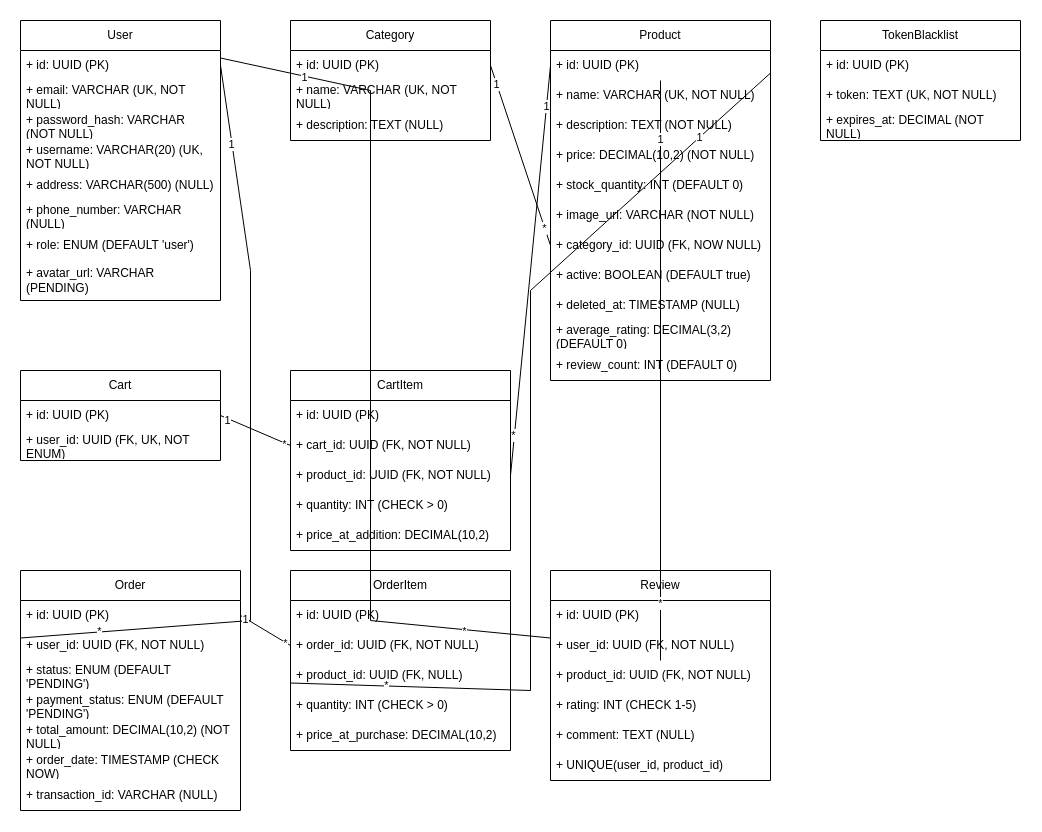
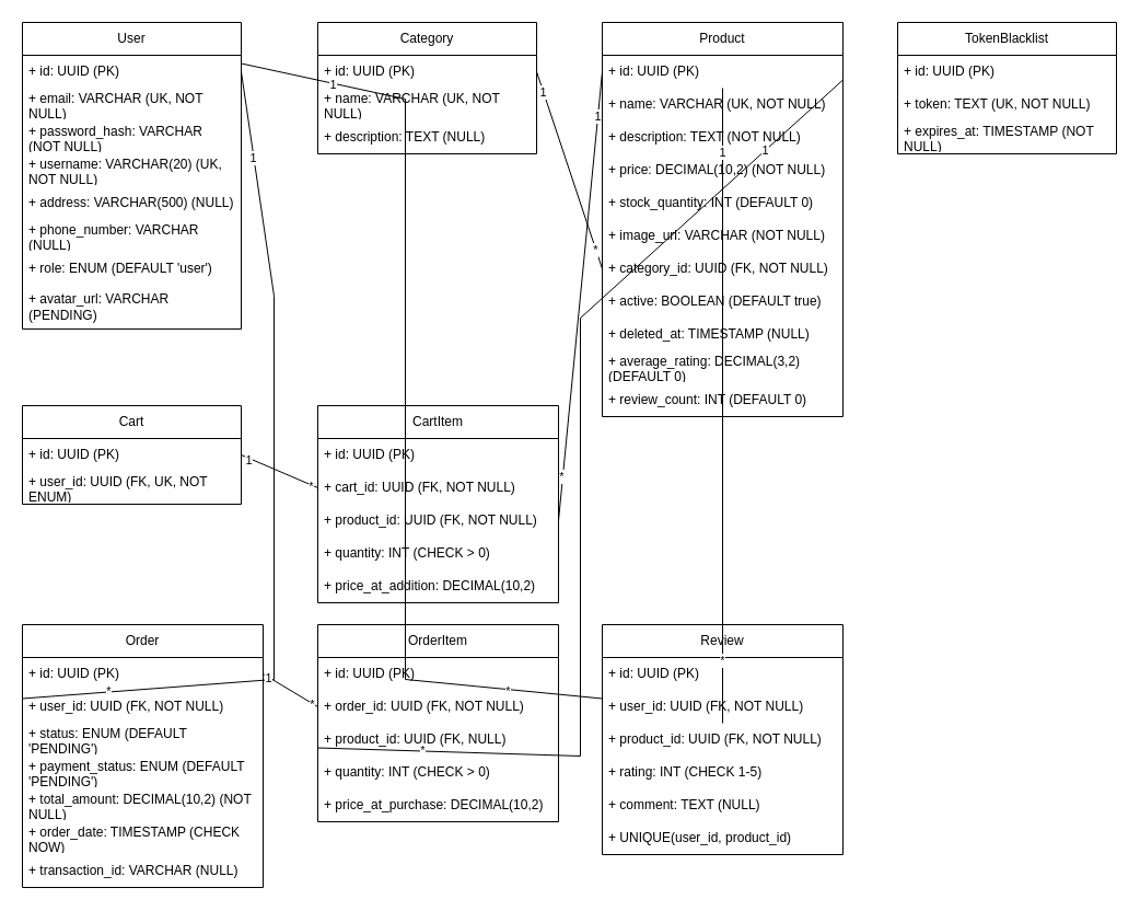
- <mxCell id="69" value="+ expires_at: DECIMAL (NOT NULL)" style="text;strokeColor=none;fillColor=none;align=left;verticalAlign=middle;spacingLeft=4;spacingRight=4;overflow=hidden;portConstraint=eastwest;rotatable=0;whiteSpace=wrap;html=1;" vertex="1" parent="66"><mxGeometry y="90" width="200" height="30" as="geometry" /></mxCell>
+ <mxCell id="69" value="+ expires_at: TIMESTAMP (NOT NULL)" style="text;strokeColor=none;fillColor=none;align=left;verticalAlign=middle;spacingLeft=4;spacingRight=4;overflow=hidden;portConstraint=eastwest;rotatable=0;whiteSpace=wrap;html=1;" vertex="1" parent="66"><mxGeometry y="90" width="200" height="30" as="geometry" /></mxCell>
- <mxCell id="22" value="+ category_id: UUID (FK, NOW NULL)" style="text;strokeColor=none;fillColor=none;align=left;verticalAlign=middle;spacingLeft=4;spacingRight=4;overflow=hidden;portConstraint=eastwest;rotatable=0;whiteSpace=wrap;html=1;" vertex="1" parent="15"><mxGeometry y="210" width="220" height="30" as="geometry" /></mxCell>
+ <mxCell id="22" value="+ category_id: UUID (FK, NOT NULL)" style="text;strokeColor=none;fillColor=none;align=left;verticalAlign=middle;spacingLeft=4;spacingRight=4;overflow=hidden;portConstraint=eastwest;rotatable=0;whiteSpace=wrap;html=1;" vertex="1" parent="15"><mxGeometry y="210" width="220" height="30" as="geometry" /></mxCell>
